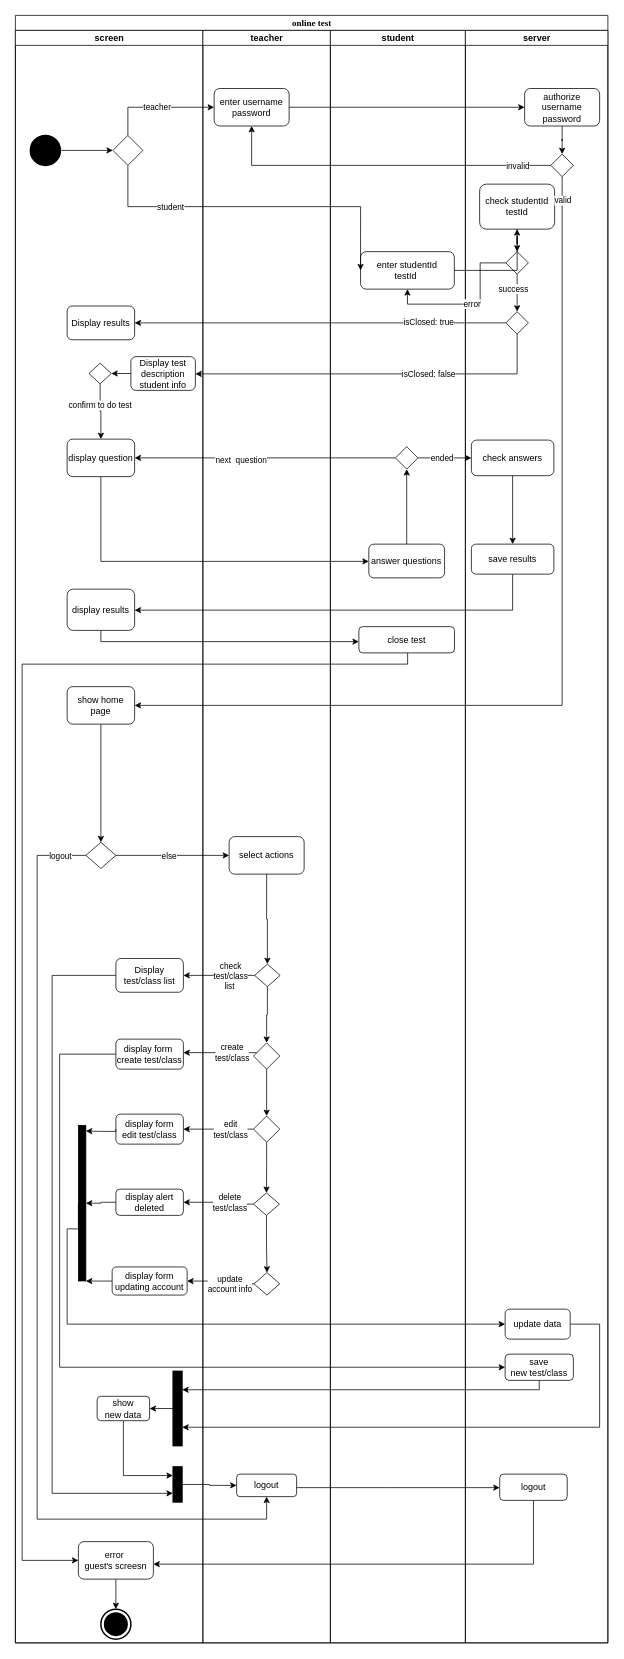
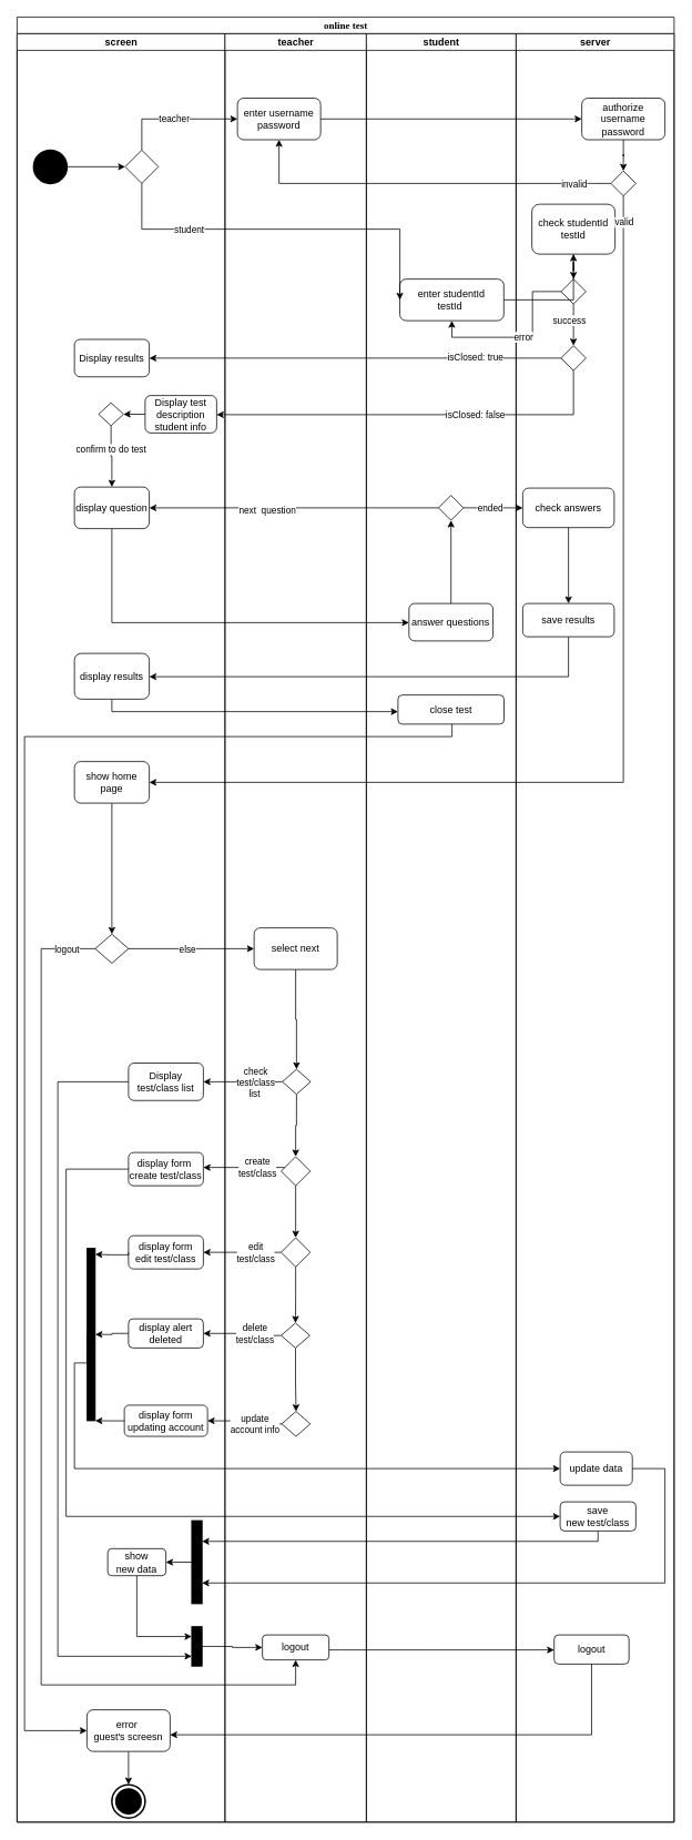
- <mxCell id="57" value="select actions" style="shape=rect;html=1;rounded=1;whiteSpace=wrap;align=center;" parent="55" vertex="1"><mxGeometry x="35" y="1075" width="100" height="50" as="geometry" /></mxCell>
+ <mxCell id="57" value="select next" style="shape=rect;html=1;rounded=1;whiteSpace=wrap;align=center;" parent="55" vertex="1"><mxGeometry x="35" y="1075" width="100" height="50" as="geometry" /></mxCell>
